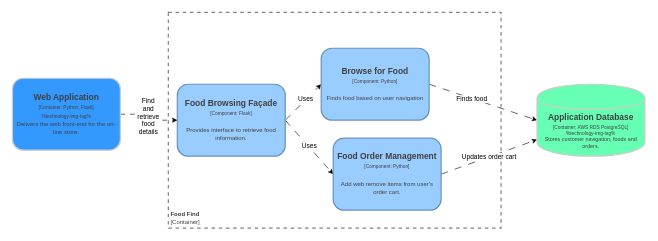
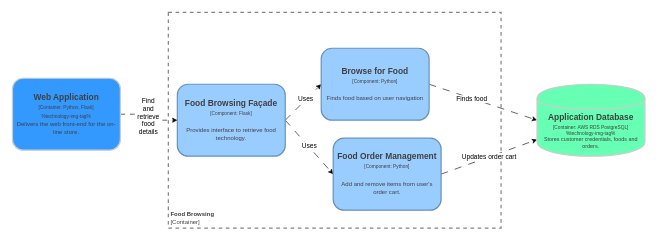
- <mxCell id="7" value="&lt;div&gt;&lt;span style=&quot;font-size: 14px&quot;&gt;&lt;b&gt;Food Browsing Façade&lt;/b&gt;&lt;/span&gt;&lt;/div&gt;&lt;div&gt;&lt;span style=&quot;font-size: 8px&quot;&gt;[Component: Flask]&lt;/span&gt;&lt;/div&gt;&lt;div&gt;&lt;span style=&quot;font-size: 8px&quot;&gt;&lt;br&gt;&lt;/span&gt;&lt;/div&gt;&lt;div&gt;&lt;font size=&quot;1&quot;&gt;Provides interface to retrieve food information.&lt;/font&gt;&lt;/div&gt;" style="rounded=1;whiteSpace=wrap;html=1;fillColor=#99CCFF;fontColor=#404040;strokeColor=#6992BD;resizable=0;rotatable=0;strokeWidth=2;metaEdit=1;allowArrows=0;" vertex="1" parent="1"><mxGeometry x="295" y="140" width="180" height="120" as="geometry" /></mxCell>
+ <mxCell id="7" value="&lt;div&gt;&lt;span style=&quot;font-size: 14px&quot;&gt;&lt;b&gt;Food Browsing Façade&lt;/b&gt;&lt;/span&gt;&lt;/div&gt;&lt;div&gt;&lt;span style=&quot;font-size: 8px&quot;&gt;[Component: Flask]&lt;/span&gt;&lt;/div&gt;&lt;div&gt;&lt;span style=&quot;font-size: 8px&quot;&gt;&lt;br&gt;&lt;/span&gt;&lt;/div&gt;&lt;div&gt;&lt;font size=&quot;1&quot;&gt;Provides interface to retrieve food technology.&lt;/font&gt;&lt;/div&gt;" style="rounded=1;whiteSpace=wrap;html=1;fillColor=#99CCFF;fontColor=#404040;strokeColor=#6992BD;resizable=0;rotatable=0;strokeWidth=2;metaEdit=1;allowArrows=0;" vertex="1" parent="1"><mxGeometry x="295" y="140" width="180" height="120" as="geometry" /></mxCell>
- <mxCell id="17" value="&lt;div&gt;&lt;b style=&quot;font-size: 14px&quot;&gt;Application Database&lt;/b&gt;&lt;br&gt;&lt;/div&gt;&lt;div style=&quot;font-size: 12px&quot;&gt;&lt;font style=&quot;font-size: 8px&quot;&gt;[Container: AWS RDS PostgreSQL]&lt;/font&gt;&lt;/div&gt;&lt;div style=&quot;font-size: 8px&quot;&gt;&lt;font style=&quot;line-height: 9.6px&quot;&gt;%technology-img-tag%&lt;br&gt;&lt;/font&gt;&lt;/div&gt;&lt;div&gt;&lt;font&gt;Stores customer navigation, foods and orders.&lt;/font&gt;&lt;/div&gt;" style="shape=cylinder;whiteSpace=wrap;html=1;boundedLbl=1;backgroundOutline=1;strokeColor=#CCCCCC;strokeWidth=2;fillColor=#66FFB3;fontSize=9;fontColor=#404040;align=center;resizable=0;rotatable=0;verticalAlign=middle;spacing=2;metaEdit=1;allowArrows=0;" vertex="1" parent="1"><mxGeometry x="895" y="140" width="180" height="120" as="geometry" /></mxCell>
+ <mxCell id="17" value="&lt;div&gt;&lt;b style=&quot;font-size: 14px&quot;&gt;Application Database&lt;/b&gt;&lt;br&gt;&lt;/div&gt;&lt;div style=&quot;font-size: 12px&quot;&gt;&lt;font style=&quot;font-size: 8px&quot;&gt;[Container: AWS RDS PostgreSQL]&lt;/font&gt;&lt;/div&gt;&lt;div style=&quot;font-size: 8px&quot;&gt;&lt;font style=&quot;line-height: 9.6px&quot;&gt;%technology-img-tag%&lt;br&gt;&lt;/font&gt;&lt;/div&gt;&lt;div&gt;&lt;font&gt;Stores customer credentials, foods and orders.&lt;/font&gt;&lt;/div&gt;" style="shape=cylinder;whiteSpace=wrap;html=1;boundedLbl=1;backgroundOutline=1;strokeColor=#CCCCCC;strokeWidth=2;fillColor=#66FFB3;fontSize=9;fontColor=#404040;align=center;resizable=0;rotatable=0;verticalAlign=middle;spacing=2;metaEdit=1;allowArrows=0;" vertex="1" parent="1"><mxGeometry x="895" y="140" width="180" height="120" as="geometry" /></mxCell>
- <mxCell id="13" value="&lt;div&gt;&lt;span style=&quot;font-size: 14px&quot;&gt;&lt;b&gt;Food Order Management&lt;/b&gt;&lt;/span&gt;&lt;/div&gt;&lt;div&gt;&lt;span style=&quot;font-size: 8px&quot;&gt;[Component: Python]&lt;/span&gt;&lt;/div&gt;&lt;div&gt;&lt;span style=&quot;font-size: 8px&quot;&gt;&lt;br&gt;&lt;/span&gt;&lt;/div&gt;&lt;div&gt;&lt;font size=&quot;1&quot;&gt;Add web remove items from user's order cart.&lt;/font&gt;&lt;/div&gt;" style="rounded=1;whiteSpace=wrap;html=1;fillColor=#99CCFF;fontColor=#404040;strokeColor=#6992BD;resizable=0;rotatable=0;strokeWidth=2;metaEdit=1;allowArrows=0;" vertex="1" parent="1"><mxGeometry x="555" y="230" width="180" height="120" as="geometry" /></mxCell>
+ <mxCell id="13" value="&lt;div&gt;&lt;span style=&quot;font-size: 14px&quot;&gt;&lt;b&gt;Food Order Management&lt;/b&gt;&lt;/span&gt;&lt;/div&gt;&lt;div&gt;&lt;span style=&quot;font-size: 8px&quot;&gt;[Component: Python]&lt;/span&gt;&lt;/div&gt;&lt;div&gt;&lt;span style=&quot;font-size: 8px&quot;&gt;&lt;br&gt;&lt;/span&gt;&lt;/div&gt;&lt;div&gt;&lt;font size=&quot;1&quot;&gt;Add and remove items from user's order cart.&lt;/font&gt;&lt;/div&gt;" style="rounded=1;whiteSpace=wrap;html=1;fillColor=#99CCFF;fontColor=#404040;strokeColor=#6992BD;resizable=0;rotatable=0;strokeWidth=2;metaEdit=1;allowArrows=0;" vertex="1" parent="1"><mxGeometry x="555" y="230" width="180" height="120" as="geometry" /></mxCell>
- <mxCell id="2" value="&lt;font style=&quot;font-size: 10px&quot;&gt;&lt;b&gt;Food Find&lt;/b&gt;&lt;br style=&quot;font-size: 10px&quot;&gt;[Container]&lt;/font&gt;" style="rounded=0;whiteSpace=wrap;html=1;strokeColor=#828282;fillColor=none;fontColor=#404040;align=left;labelPosition=center;verticalLabelPosition=middle;verticalAlign=bottom;dashed=1;strokeWidth=2;perimeterSpacing=0;spacing=4;spacingTop=0;fontSize=10;container=0;rotatable=0;metaEdit=1;allowArrows=0;" vertex="1" parent="1"><mxGeometry x="280" y="20" width="555" height="360" as="geometry"><mxRectangle x="560" y="40" width="110" height="30" as="alternateBounds" /></mxGeometry></mxCell>
+ <mxCell id="2" value="&lt;font style=&quot;font-size: 10px&quot;&gt;&lt;b&gt;Food Browsing&lt;/b&gt;&lt;br style=&quot;font-size: 10px&quot;&gt;[Container]&lt;/font&gt;" style="rounded=0;whiteSpace=wrap;html=1;strokeColor=#828282;fillColor=none;fontColor=#404040;align=left;labelPosition=center;verticalLabelPosition=middle;verticalAlign=bottom;dashed=1;strokeWidth=2;perimeterSpacing=0;spacing=4;spacingTop=0;fontSize=10;container=0;rotatable=0;metaEdit=1;allowArrows=0;" vertex="1" parent="1"><mxGeometry x="280" y="20" width="555" height="360" as="geometry"><mxRectangle x="560" y="40" width="110" height="30" as="alternateBounds" /></mxGeometry></mxCell>
